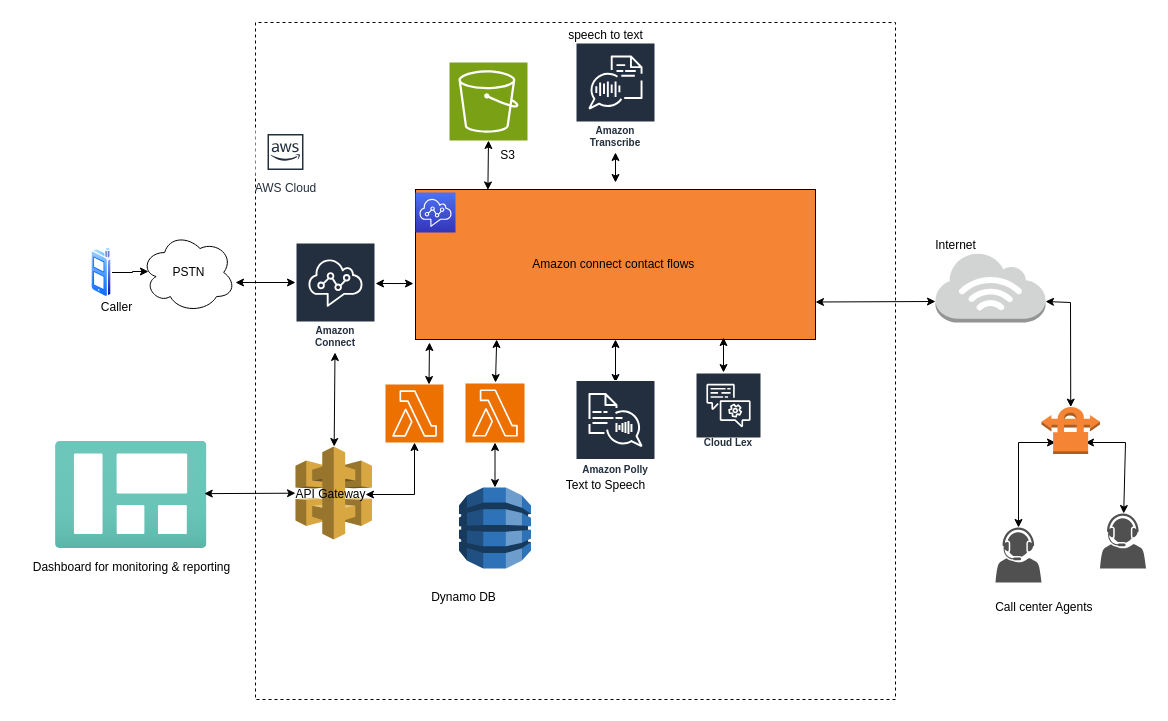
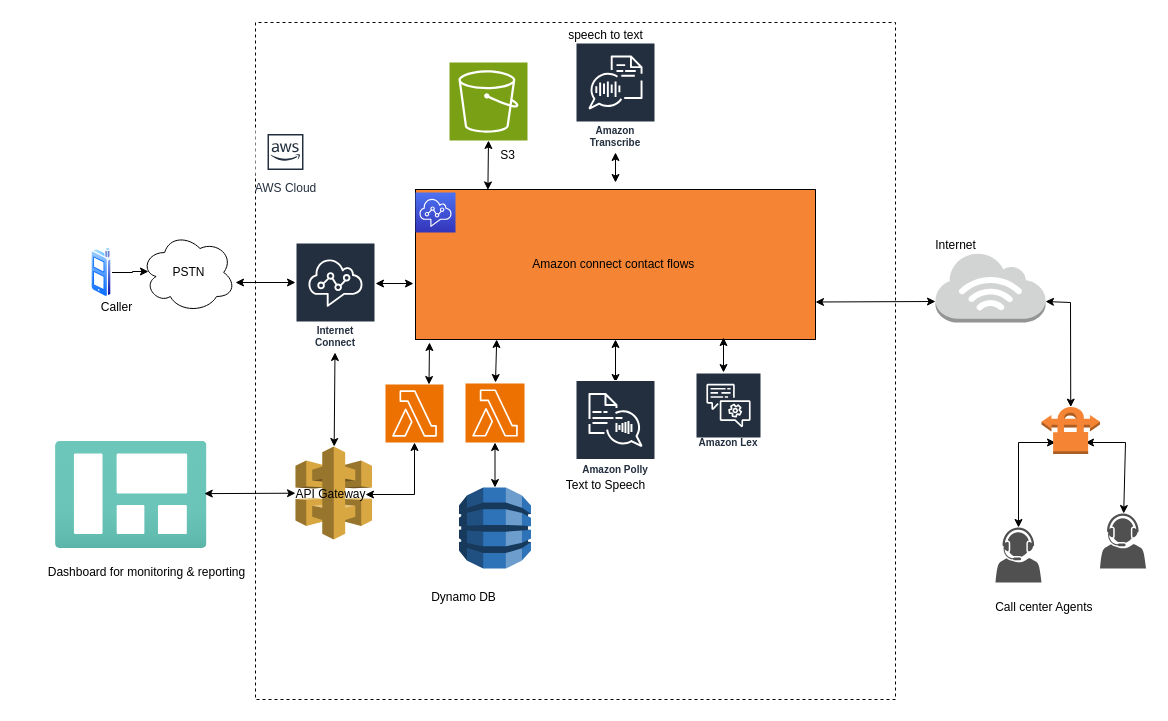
- <mxCell id="2" value="Amazon Connect" style="sketch=0;outlineConnect=0;fontColor=#232F3E;gradientColor=none;strokeColor=#ffffff;fillColor=#232F3E;dashed=0;verticalLabelPosition=middle;verticalAlign=bottom;align=center;html=1;whiteSpace=wrap;fontSize=10;fontStyle=1;spacing=3;shape=mxgraph.aws4.productIcon;prIcon=mxgraph.aws4.connect;" parent="1" vertex="1"><mxGeometry x="295" y="242" width="80" height="110" as="geometry" /></mxCell>
+ <mxCell id="2" value="Internet Connect" style="sketch=0;outlineConnect=0;fontColor=#232F3E;gradientColor=none;strokeColor=#ffffff;fillColor=#232F3E;dashed=0;verticalLabelPosition=middle;verticalAlign=bottom;align=center;html=1;whiteSpace=wrap;fontSize=10;fontStyle=1;spacing=3;shape=mxgraph.aws4.productIcon;prIcon=mxgraph.aws4.connect;" parent="1" vertex="1"><mxGeometry x="295" y="242" width="80" height="110" as="geometry" /></mxCell>
- <mxCell id="7" value="Cloud Lex" style="sketch=0;outlineConnect=0;fontColor=#232F3E;gradientColor=none;strokeColor=#ffffff;fillColor=#232F3E;dashed=0;verticalLabelPosition=middle;verticalAlign=bottom;align=center;html=1;whiteSpace=wrap;fontSize=10;fontStyle=1;spacing=3;shape=mxgraph.aws4.productIcon;prIcon=mxgraph.aws4.lex;" parent="1" vertex="1"><mxGeometry x="695" y="372" width="66" height="80" as="geometry" /></mxCell>
+ <mxCell id="7" value="Amazon Lex" style="sketch=0;outlineConnect=0;fontColor=#232F3E;gradientColor=none;strokeColor=#ffffff;fillColor=#232F3E;dashed=0;verticalLabelPosition=middle;verticalAlign=bottom;align=center;html=1;whiteSpace=wrap;fontSize=10;fontStyle=1;spacing=3;shape=mxgraph.aws4.productIcon;prIcon=mxgraph.aws4.lex;" parent="1" vertex="1"><mxGeometry x="695" y="372" width="66" height="80" as="geometry" /></mxCell>
- <mxCell id="26" value="Dashboard for monitoring &amp;amp; reporting" style="text;html=1;align=center;verticalAlign=middle;resizable=0;points=[];autosize=1;strokeColor=none;fillColor=none;" parent="1" vertex="1"><mxGeometry x="20.75" y="552" width="220" height="30" as="geometry" /></mxCell>
+ <mxCell id="26" value="Dashboard for monitoring &amp;amp; reporting" style="text;html=1;align=center;verticalAlign=middle;resizable=0;points=[];autosize=1;strokeColor=none;fillColor=none;" parent="1" vertex="1"><mxGeometry x="35.75" y="557" width="220" height="30" as="geometry" /></mxCell>
